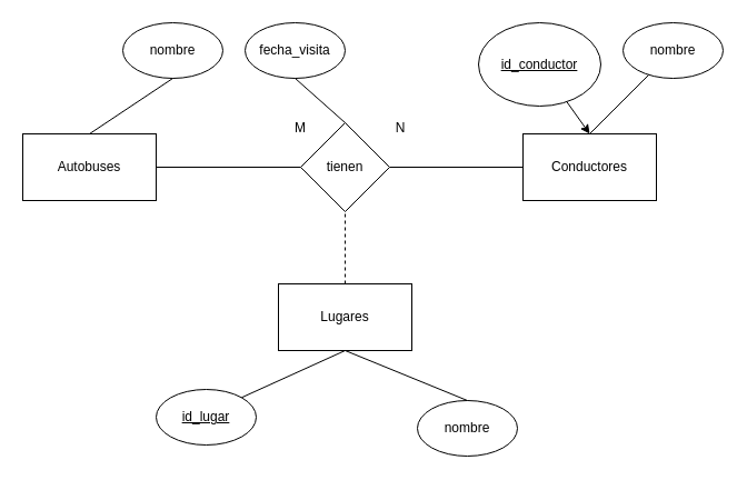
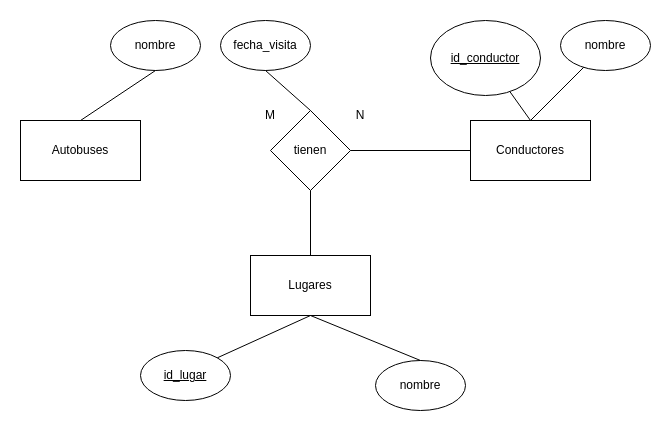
- <mxCell id="15" value="" style="endArrow=classic;html=1;rounded=0;entryX=0.5;entryY=0;entryDx=0;entryDy=0;" edge="1" parent="1" source="6" target="3"><mxGeometry width="50" height="50" relative="1" as="geometry"><mxPoint x="490" y="120" as="sourcePoint" /><mxPoint x="540" y="70" as="targetPoint" /></mxGeometry></mxCell>
+ <mxCell id="15" value="" style="endArrow=none;html=1;rounded=0;entryX=0.5;entryY=0;entryDx=0;entryDy=0;" edge="1" parent="1" source="6" target="3"><mxGeometry width="50" height="50" relative="1" as="geometry"><mxPoint x="490" y="120" as="sourcePoint" /><mxPoint x="540" y="70" as="targetPoint" /></mxGeometry></mxCell>
- <mxCell id="12" value="" style="endArrow=none;html=1;rounded=0;exitX=1;exitY=0.5;exitDx=0;exitDy=0;entryX=0;entryY=0.5;entryDx=0;entryDy=0;" edge="1" parent="1" source="2" target="11"><mxGeometry width="50" height="50" relative="1" as="geometry"><mxPoint x="180" y="180" as="sourcePoint" /><mxPoint x="230" y="130" as="targetPoint" /></mxGeometry></mxCell>
- <mxCell id="21" value="" style="endArrow=none;html=1;rounded=0;entryX=0.5;entryY=1;entryDx=0;entryDy=0;dashed=1;" edge="1" parent="1" source="4" target="11"><mxGeometry width="50" height="50" relative="1" as="geometry"><mxPoint x="300" y="230" as="sourcePoint" /><mxPoint x="350" y="180" as="targetPoint" /></mxGeometry></mxCell>
+ <mxCell id="21" value="" style="endArrow=none;html=1;rounded=0;entryX=0.5;entryY=1;entryDx=0;entryDy=0;" edge="1" parent="1" source="4" target="11"><mxGeometry width="50" height="50" relative="1" as="geometry"><mxPoint x="300" y="230" as="sourcePoint" /><mxPoint x="350" y="180" as="targetPoint" /></mxGeometry></mxCell>
